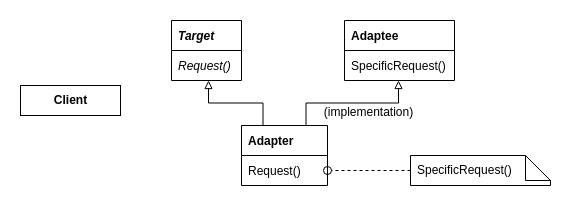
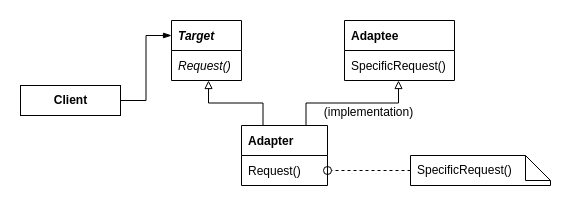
+ <mxCell id="4" value="" style="edgeStyle=orthogonalEdgeStyle;rounded=0;orthogonalLoop=1;jettySize=auto;html=1;fontSize=12;startSize=25;entryX=0;entryY=0.25;entryDx=0;entryDy=0;endArrow=blockThin;endFill=1;" edge="1" parent="1" source="5" target="2"><mxGeometry relative="1" as="geometry" /></mxCell>
